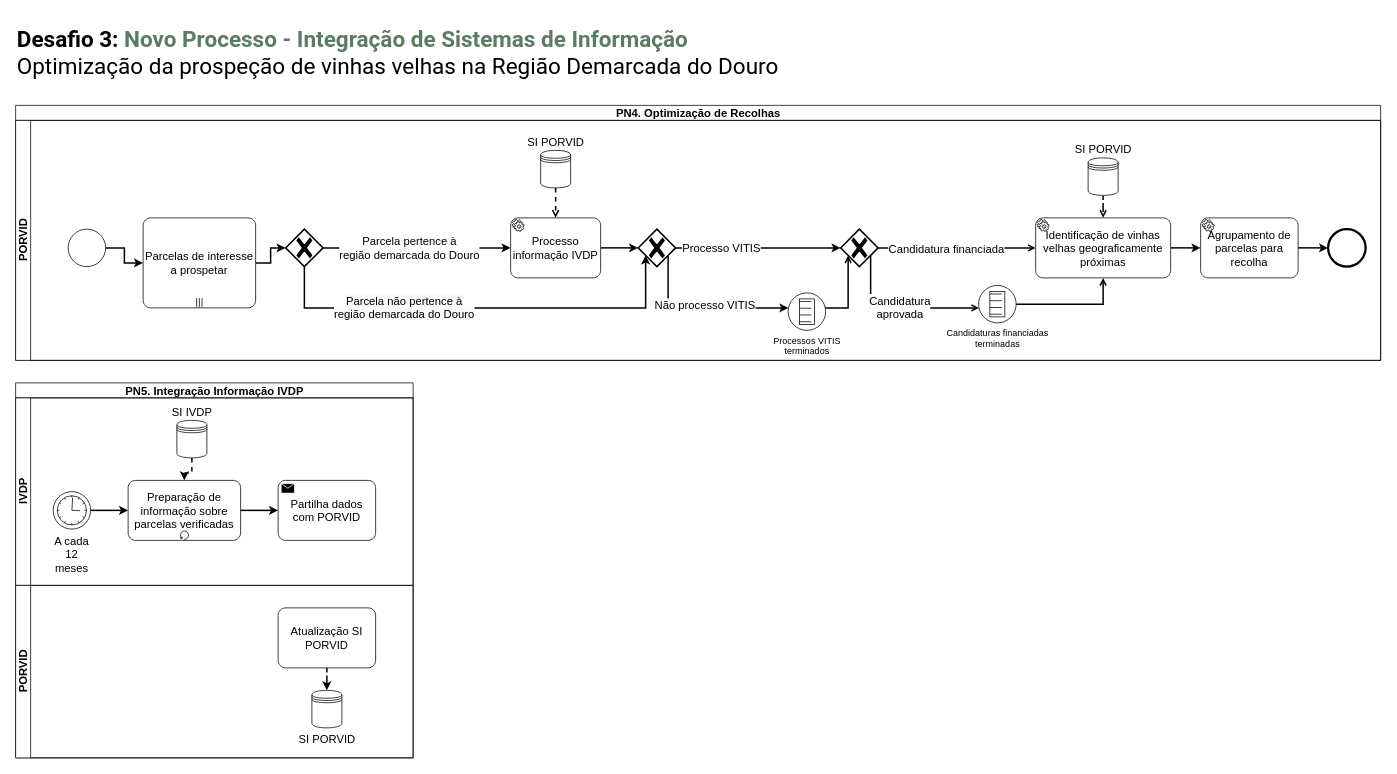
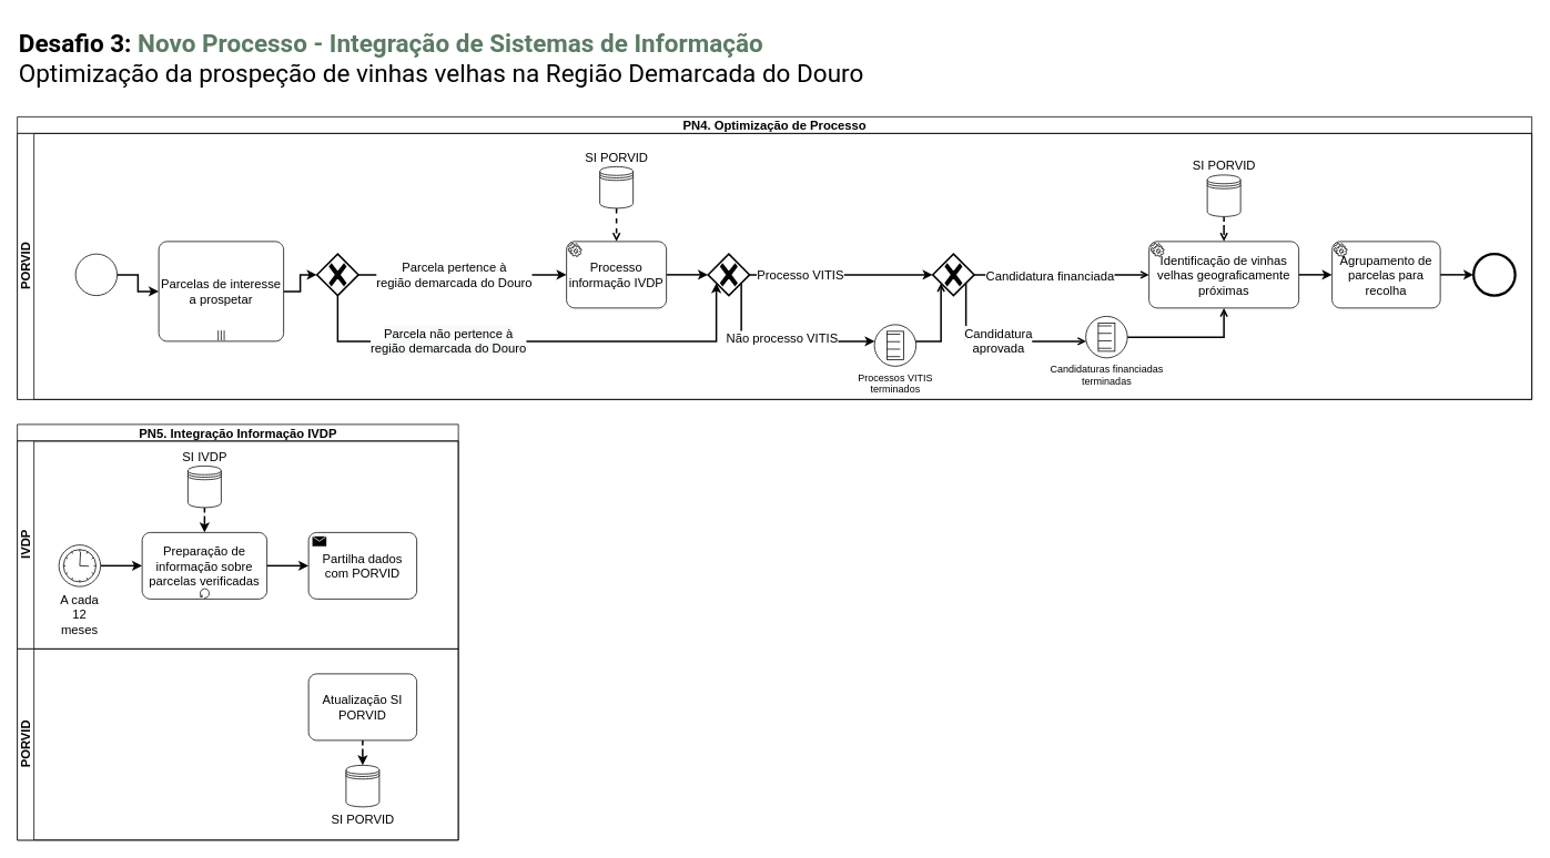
- <mxCell id="3" value="&lt;span style=&quot;font-size: 15px ; background-color: rgb(255 , 255 , 255)&quot;&gt;PN4. Optimização de Recolhas&lt;/span&gt;" style="swimlane;html=1;childLayout=stackLayout;resizeParent=1;resizeParentMax=0;horizontal=1;startSize=20;horizontalStack=0;" parent="1" vertex="1"><mxGeometry x="20" y="140" width="1820" height="340" as="geometry"><mxRectangle x="40" y="1730" width="250" height="20" as="alternateBounds" /></mxGeometry></mxCell>
+ <mxCell id="3" value="&lt;span style=&quot;font-size: 15px ; background-color: rgb(255 , 255 , 255)&quot;&gt;PN4. Optimização de Processo&lt;/span&gt;" style="swimlane;html=1;childLayout=stackLayout;resizeParent=1;resizeParentMax=0;horizontal=1;startSize=20;horizontalStack=0;" parent="1" vertex="1"><mxGeometry x="20" y="140" width="1820" height="340" as="geometry"><mxRectangle x="40" y="1730" width="250" height="20" as="alternateBounds" /></mxGeometry></mxCell>
- <mxCell id="39" value="SI IVDP" style="shape=datastore;labelPosition=center;verticalLabelPosition=top;align=center;verticalAlign=bottom;rounded=0;shadow=0;glass=0;sketch=0;fontSize=15;html=1;" vertex="1" parent="38"><mxGeometry x="215" y="30" width="40" height="50" as="geometry" /></mxCell>
+ <mxCell id="39" value="SI IVDP" style="shape=datastore;labelPosition=center;verticalLabelPosition=top;align=center;verticalAlign=bottom;rounded=0;shadow=0;glass=0;sketch=0;fontSize=15;html=1;" vertex="1" parent="38"><mxGeometry x="205" y="30" width="40" height="50" as="geometry" /></mxCell>
